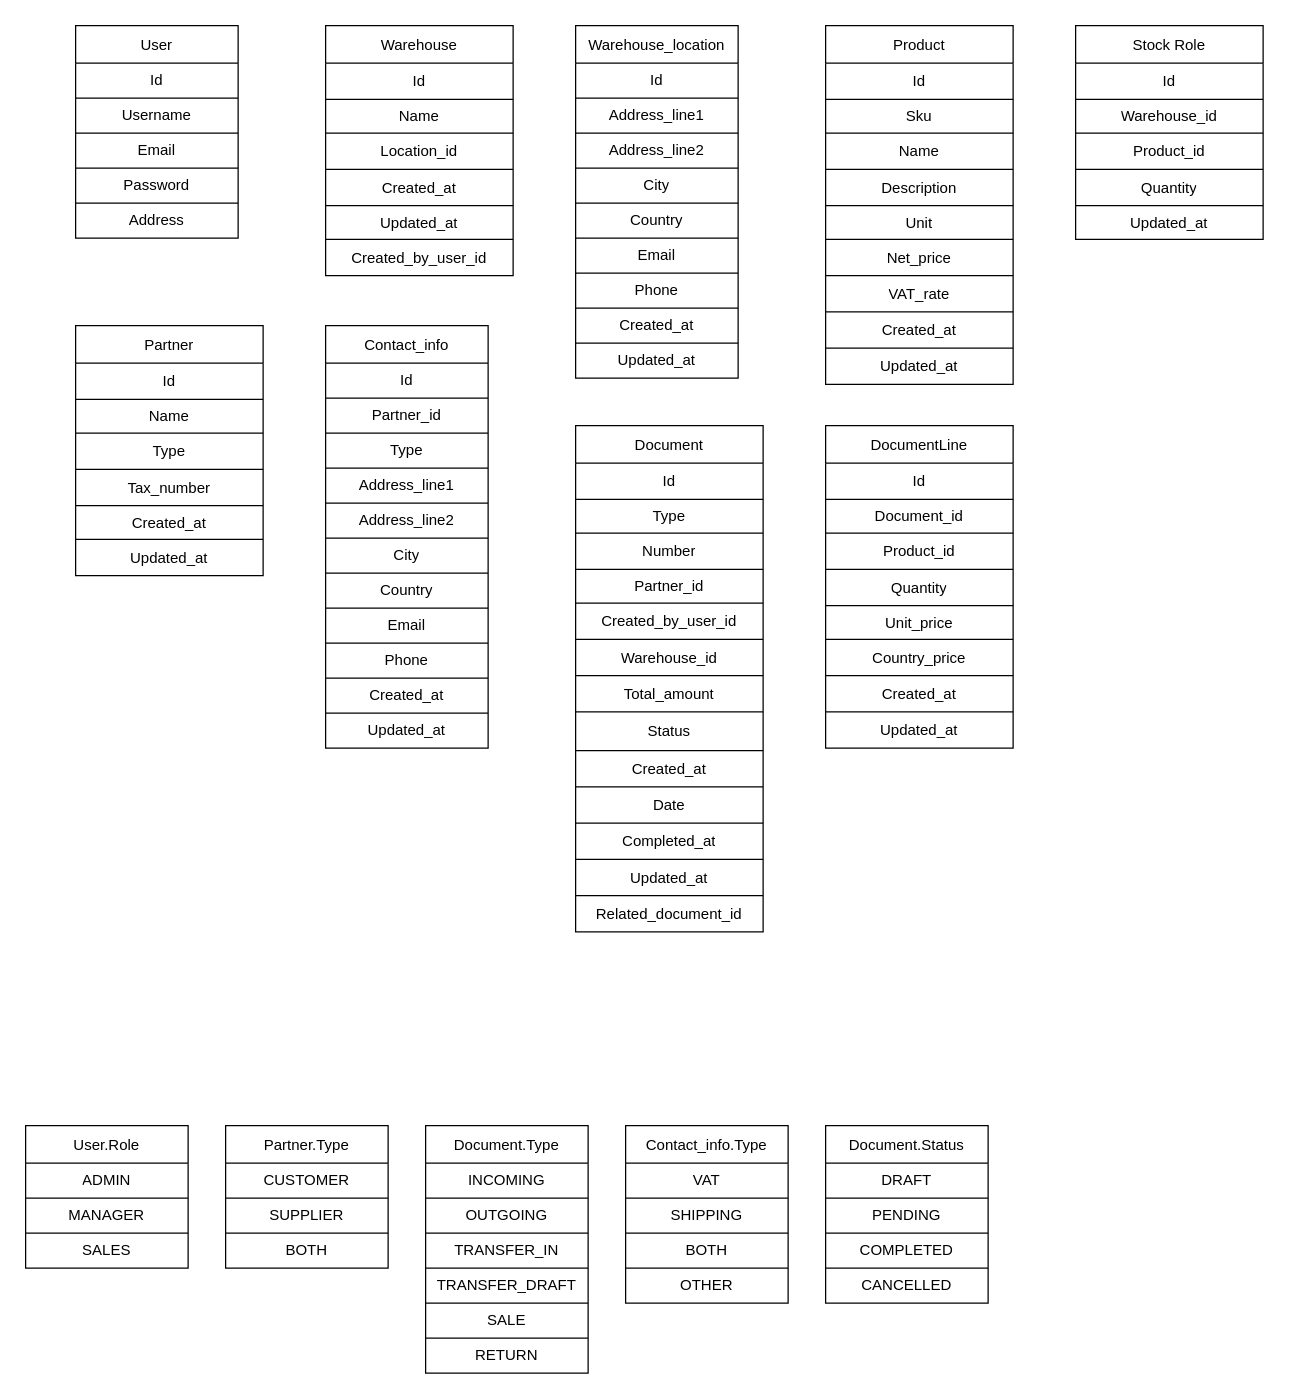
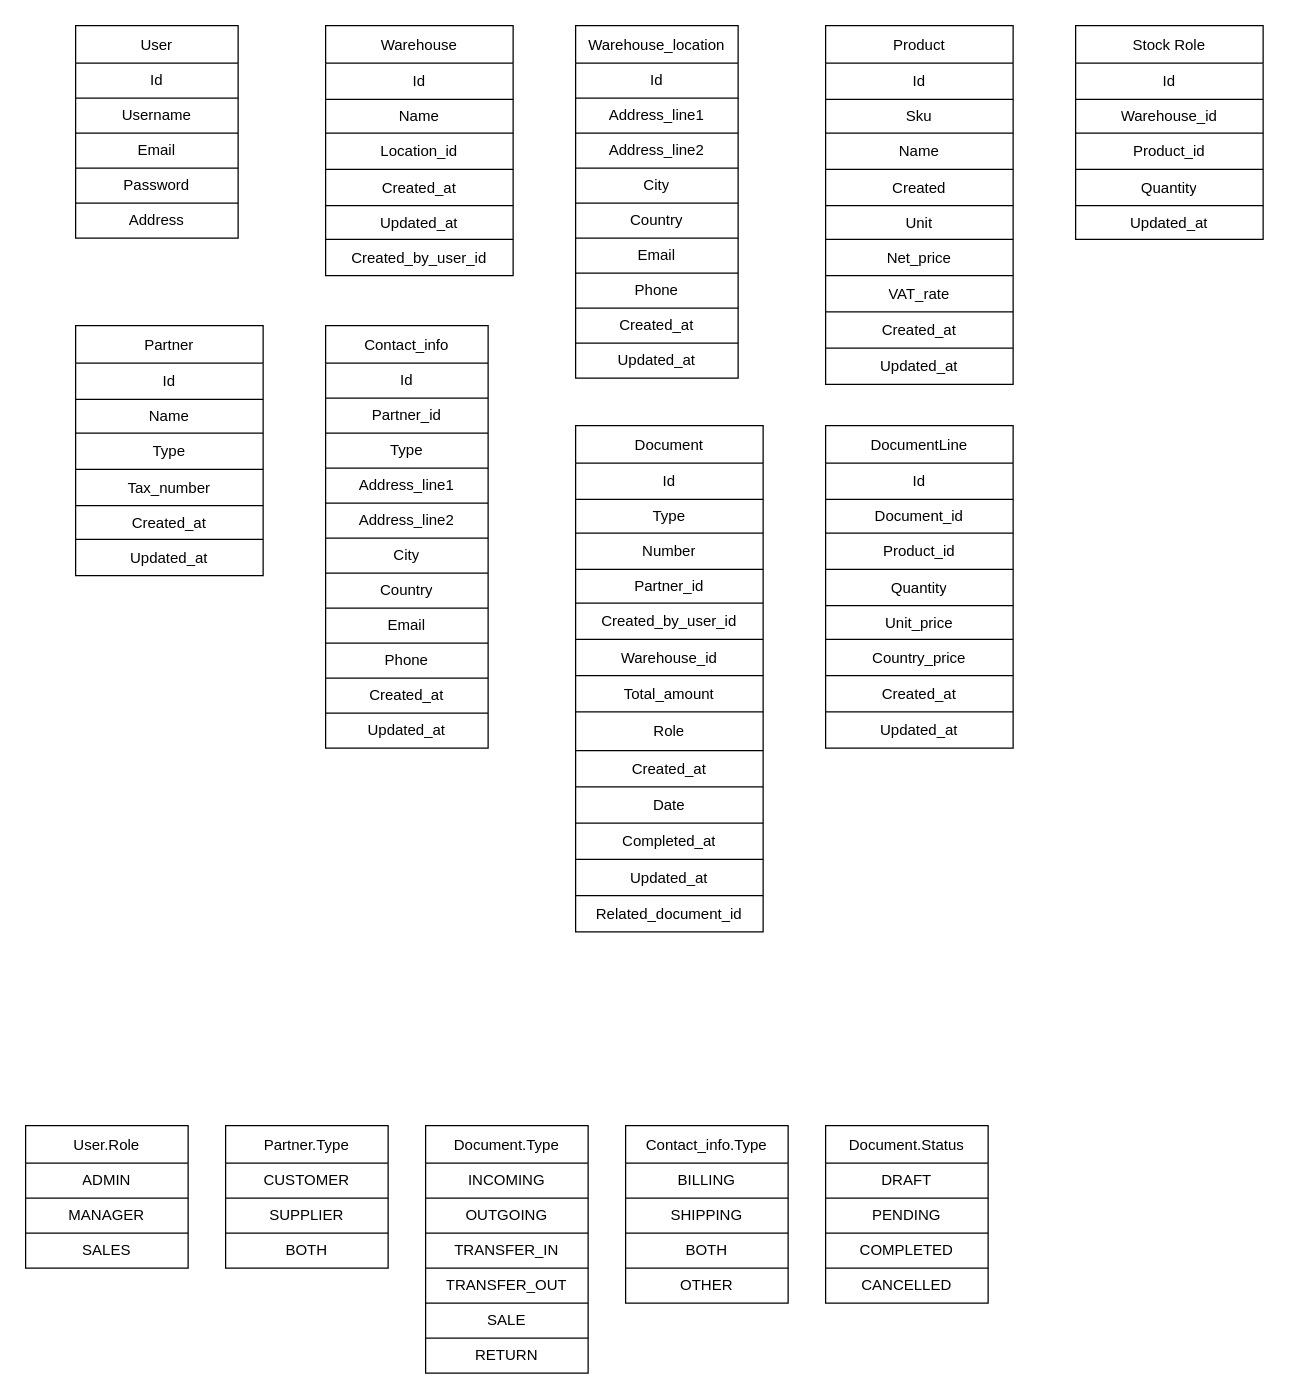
- <mxCell id="34" value="Description" style="shape=partialRectangle;html=1;whiteSpace=wrap;connectable=0;strokeColor=inherit;overflow=hidden;fillColor=none;top=0;left=0;bottom=0;right=0;pointerEvents=1;" vertex="1" parent="33"><mxGeometry width="150" height="29" as="geometry"><mxRectangle width="150" height="29" as="alternateBounds" /></mxGeometry></mxCell>
+ <mxCell id="34" value="Created" style="shape=partialRectangle;html=1;whiteSpace=wrap;connectable=0;strokeColor=inherit;overflow=hidden;fillColor=none;top=0;left=0;bottom=0;right=0;pointerEvents=1;" vertex="1" parent="33"><mxGeometry width="150" height="29" as="geometry"><mxRectangle width="150" height="29" as="alternateBounds" /></mxGeometry></mxCell>
- <mxCell id="114" value="Status" style="shape=partialRectangle;html=1;whiteSpace=wrap;connectable=0;strokeColor=inherit;overflow=hidden;fillColor=none;top=0;left=0;bottom=0;right=0;pointerEvents=1;" vertex="1" parent="113"><mxGeometry width="150" height="31" as="geometry"><mxRectangle width="150" height="31" as="alternateBounds" /></mxGeometry></mxCell>
+ <mxCell id="114" value="Role" style="shape=partialRectangle;html=1;whiteSpace=wrap;connectable=0;strokeColor=inherit;overflow=hidden;fillColor=none;top=0;left=0;bottom=0;right=0;pointerEvents=1;" vertex="1" parent="113"><mxGeometry width="150" height="31" as="geometry"><mxRectangle width="150" height="31" as="alternateBounds" /></mxGeometry></mxCell>
- <mxCell id="184" value="VAT" style="shape=partialRectangle;html=1;whiteSpace=wrap;connectable=0;strokeColor=inherit;overflow=hidden;fillColor=none;top=0;left=0;bottom=0;right=0;pointerEvents=1;align=center;" vertex="1" parent="183"><mxGeometry width="130" height="28" as="geometry"><mxRectangle width="130" height="28" as="alternateBounds" /></mxGeometry></mxCell>
+ <mxCell id="184" value="BILLING" style="shape=partialRectangle;html=1;whiteSpace=wrap;connectable=0;strokeColor=inherit;overflow=hidden;fillColor=none;top=0;left=0;bottom=0;right=0;pointerEvents=1;align=center;" vertex="1" parent="183"><mxGeometry width="130" height="28" as="geometry"><mxRectangle width="130" height="28" as="alternateBounds" /></mxGeometry></mxCell>
- <mxCell id="177" value="TRANSFER_DRAFT" style="shape=partialRectangle;html=1;whiteSpace=wrap;connectable=0;strokeColor=inherit;overflow=hidden;fillColor=none;top=0;left=0;bottom=0;right=0;pointerEvents=1;" vertex="1" parent="176"><mxGeometry width="130" height="28" as="geometry"><mxRectangle width="130" height="28" as="alternateBounds" /></mxGeometry></mxCell>
+ <mxCell id="177" value="TRANSFER_OUT" style="shape=partialRectangle;html=1;whiteSpace=wrap;connectable=0;strokeColor=inherit;overflow=hidden;fillColor=none;top=0;left=0;bottom=0;right=0;pointerEvents=1;" vertex="1" parent="176"><mxGeometry width="130" height="28" as="geometry"><mxRectangle width="130" height="28" as="alternateBounds" /></mxGeometry></mxCell>
